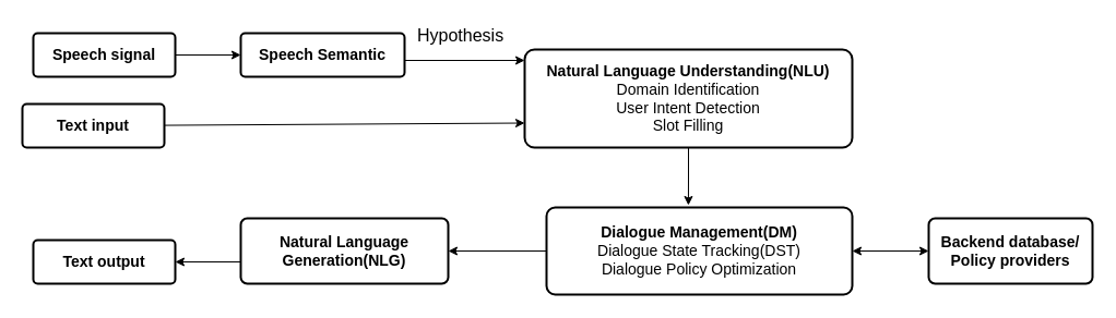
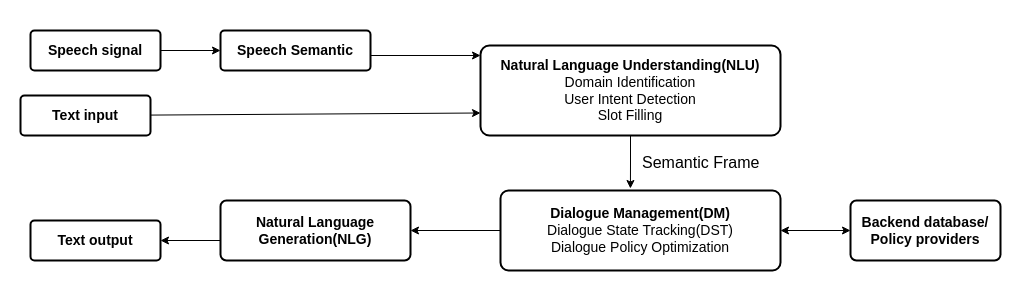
- <mxCell id="11" value="&lt;font style=&quot;font-size: 16px&quot;&gt;Hypothesis&lt;/font&gt;" style="text;html=1;resizable=0;points=[];autosize=1;align=left;verticalAlign=top;spacingTop=-4;" vertex="1" parent="1"><mxGeometry x="380" y="20" width="90" height="20" as="geometry" /></mxCell>
+ <mxCell id="12" value="&lt;font style=&quot;font-size: 16px&quot;&gt;Semantic Frame&lt;/font&gt;" style="text;html=1;resizable=0;points=[];autosize=1;align=left;verticalAlign=top;spacingTop=-4;" vertex="1" parent="1"><mxGeometry x="640" y="150" width="130" height="20" as="geometry" /></mxCell>
